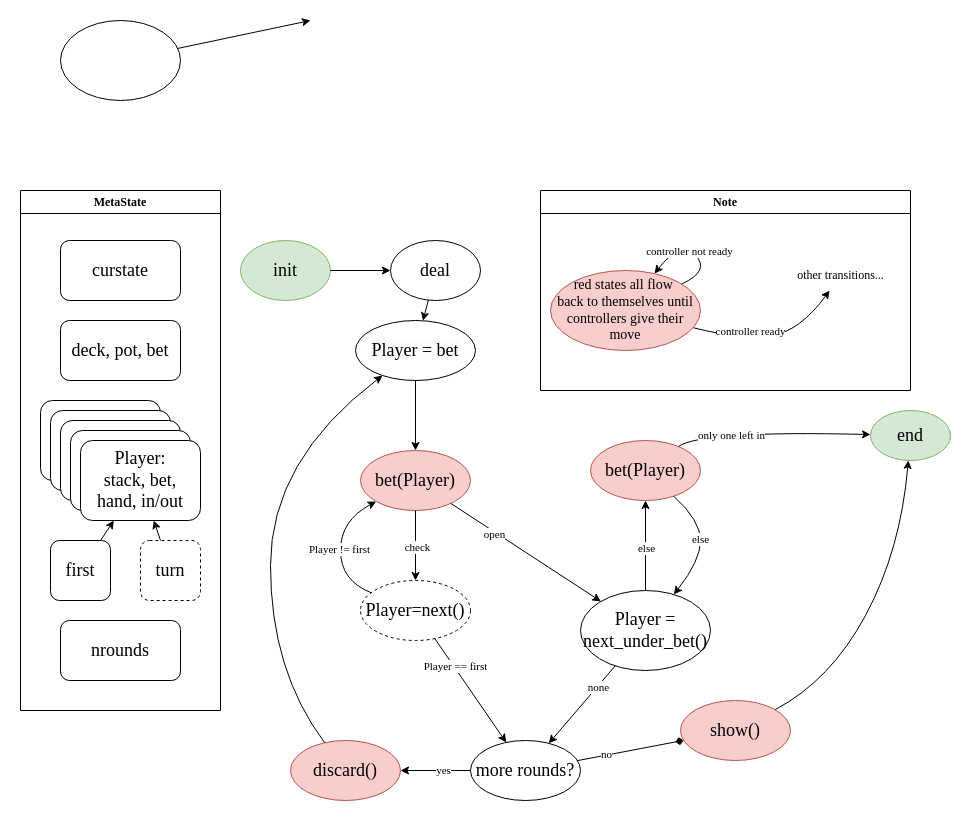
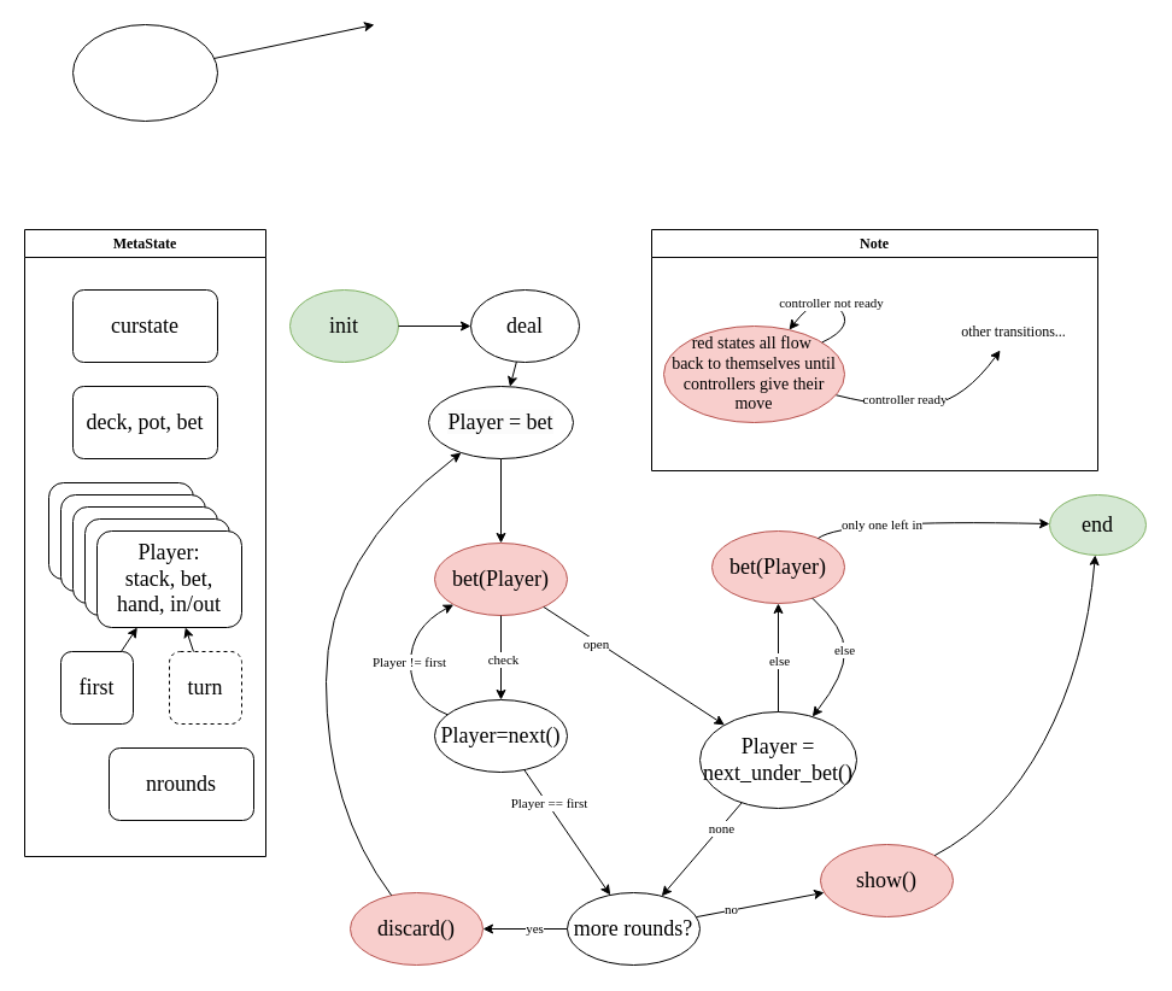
- <mxCell id="13" value="&lt;span style=&quot;font-size: 18px; background-color: transparent; color: light-dark(rgb(0, 0, 0), rgb(255, 255, 255));&quot;&gt;Player=next()&lt;/span&gt;" style="ellipse;whiteSpace=wrap;html=1;fontFamily=Times New Roman;dashed=1;" vertex="1" parent="1"><mxGeometry x="360" y="580" width="110" height="60" as="geometry" /></mxCell>
+ <mxCell id="13" value="&lt;span style=&quot;font-size: 18px; background-color: transparent; color: light-dark(rgb(0, 0, 0), rgb(255, 255, 255));&quot;&gt;Player=next()&lt;/span&gt;" style="ellipse;whiteSpace=wrap;html=1;fontFamily=Times New Roman;" vertex="1" parent="1"><mxGeometry x="360" y="580" width="110" height="60" as="geometry" /></mxCell>
- <mxCell id="59" value="&lt;span style=&quot;font-size: 18px;&quot;&gt;nrounds&lt;/span&gt;" style="rounded=1;whiteSpace=wrap;html=1;fontFamily=Times New Roman;" vertex="1" parent="47"><mxGeometry x="40" y="430" width="120" height="60" as="geometry" /></mxCell>
+ <mxCell id="59" value="&lt;span style=&quot;font-size: 18px;&quot;&gt;nrounds&lt;/span&gt;" style="rounded=1;whiteSpace=wrap;html=1;fontFamily=Times New Roman;" vertex="1" parent="47"><mxGeometry x="70" y="430" width="120" height="60" as="geometry" /></mxCell>
- <mxCell id="33" value="" style="endArrow=diamond;html=1;rounded=0;fontFamily=Times New Roman;" edge="1" parent="1" source="31" target="32"><mxGeometry width="50" height="50" relative="1" as="geometry"><mxPoint x="625" y="675" as="sourcePoint" /><mxPoint x="558" y="753" as="targetPoint" /></mxGeometry></mxCell>
+ <mxCell id="33" value="" style="endArrow=classic;html=1;rounded=0;fontFamily=Times New Roman;" edge="1" parent="1" source="31" target="32"><mxGeometry width="50" height="50" relative="1" as="geometry"><mxPoint x="625" y="675" as="sourcePoint" /><mxPoint x="558" y="753" as="targetPoint" /></mxGeometry></mxCell>
